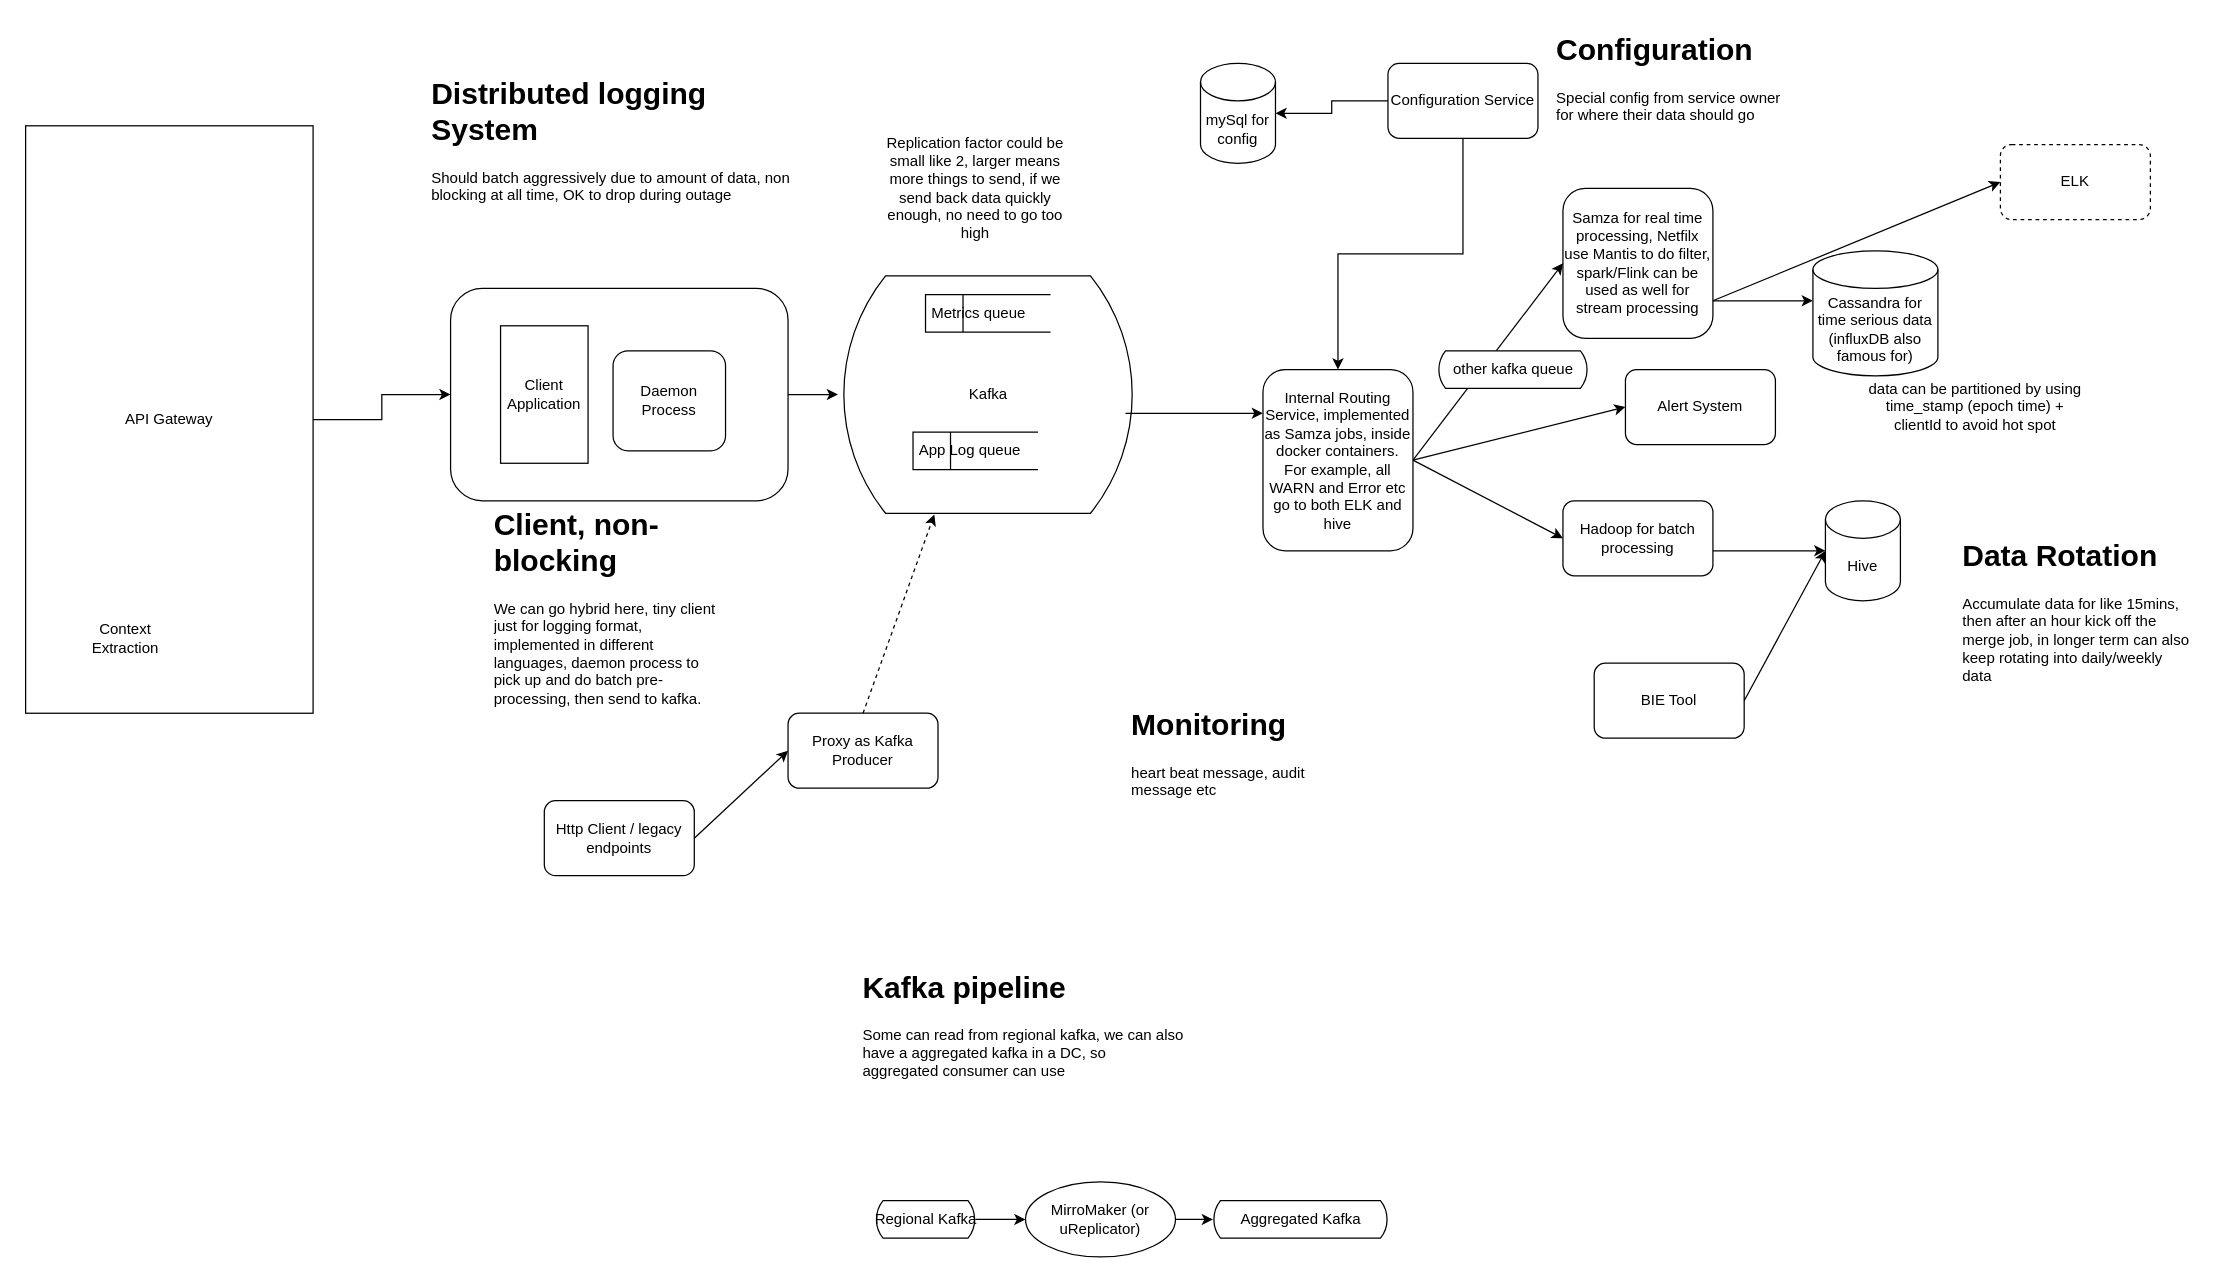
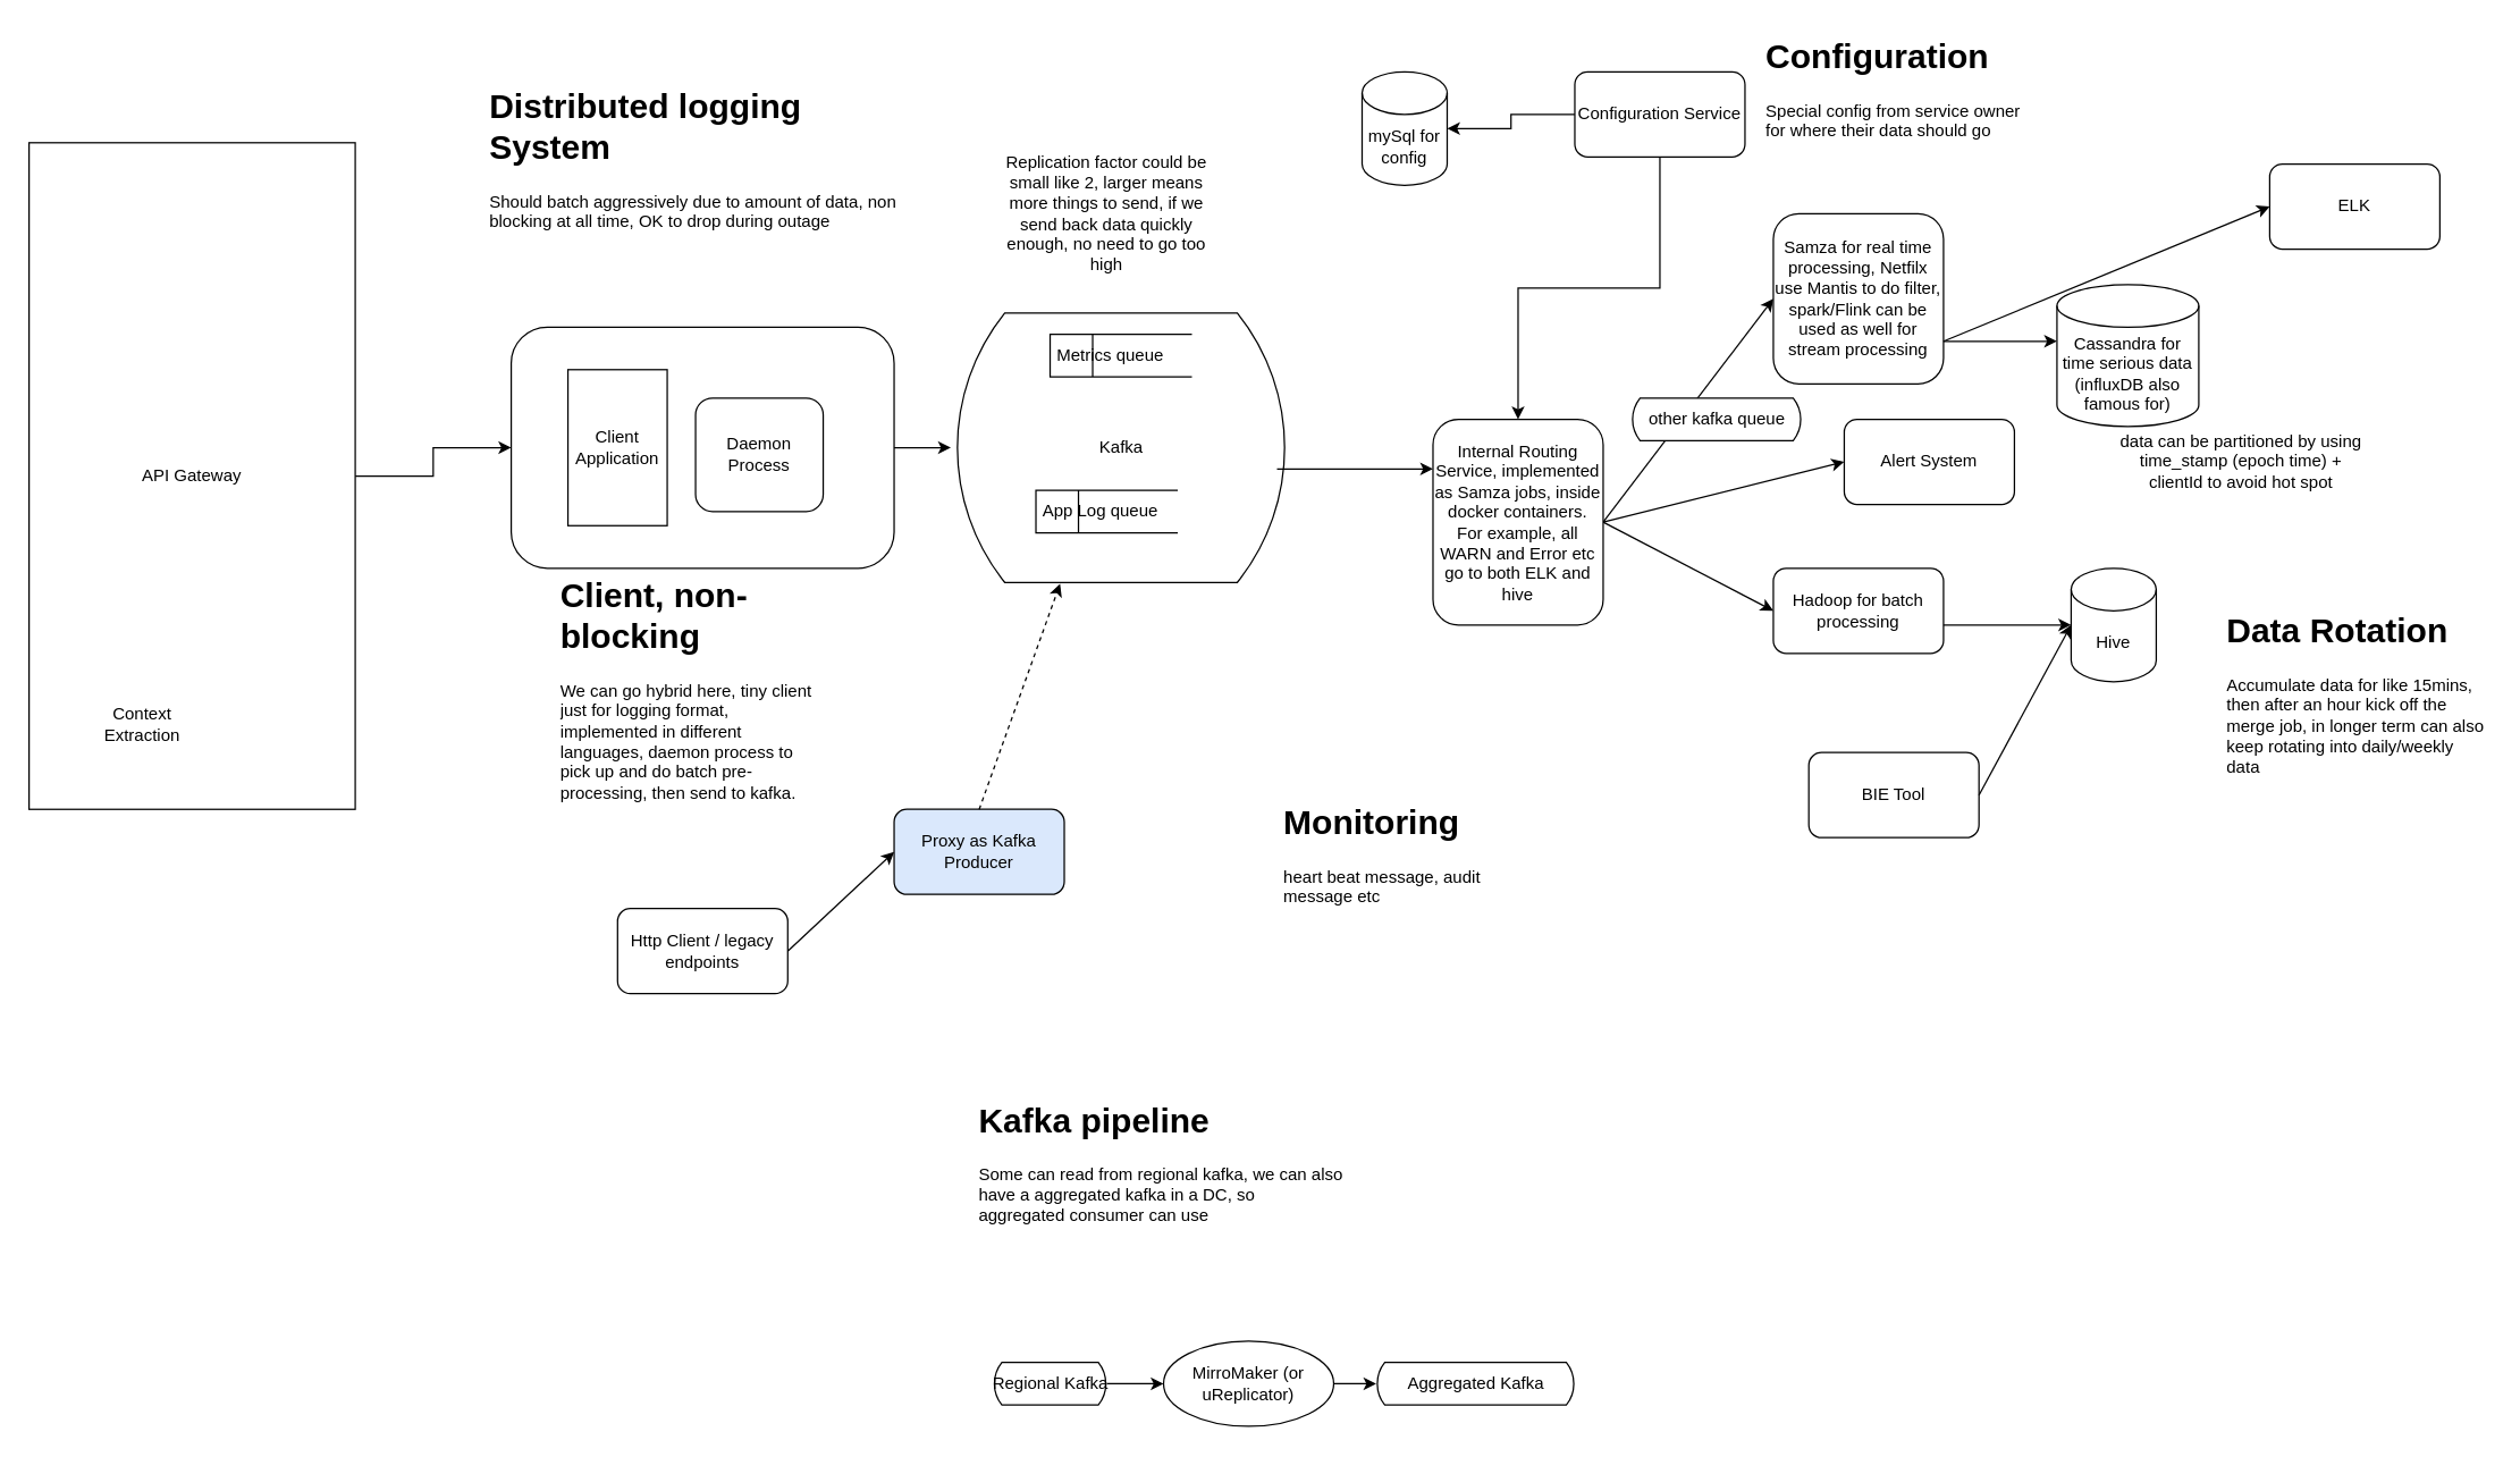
- <mxCell id="14" value="ELK" style="rounded=1;whiteSpace=wrap;html=1;dashed=1;" parent="1" vertex="1"><mxGeometry x="1600" y="115" width="120" height="60" as="geometry" /></mxCell>
+ <mxCell id="14" value="ELK" style="rounded=1;whiteSpace=wrap;html=1;" parent="1" vertex="1"><mxGeometry x="1600" y="115" width="120" height="60" as="geometry" /></mxCell>
- <mxCell id="34" value="Proxy as Kafka Producer" style="rounded=1;whiteSpace=wrap;html=1;" parent="1" vertex="1"><mxGeometry x="630" y="570" width="120" height="60" as="geometry" /></mxCell>
+ <mxCell id="34" value="Proxy as Kafka Producer" style="rounded=1;whiteSpace=wrap;html=1;fillColor=#dae8fc;" parent="1" vertex="1"><mxGeometry x="630" y="570" width="120" height="60" as="geometry" /></mxCell>
